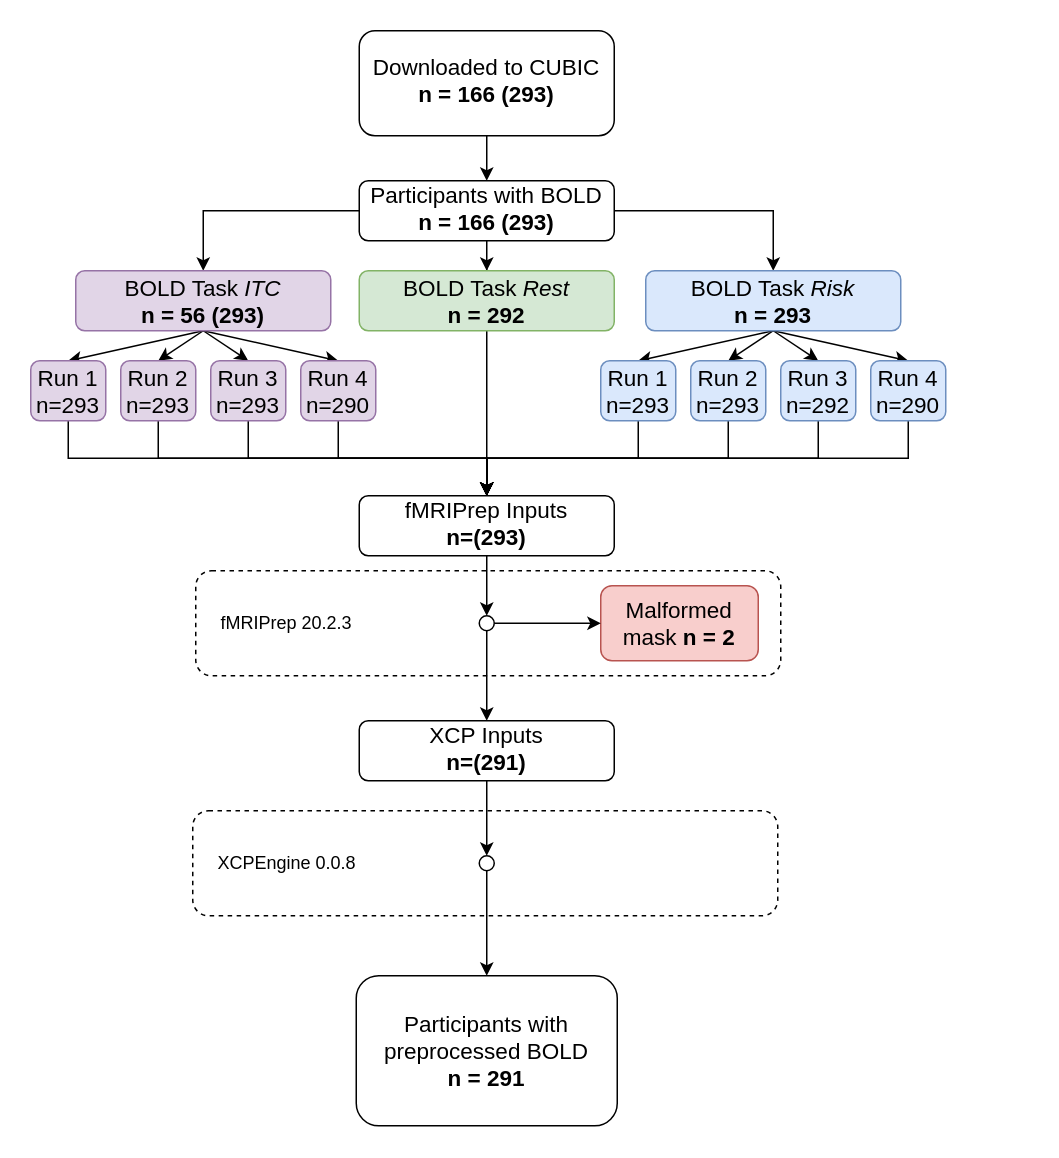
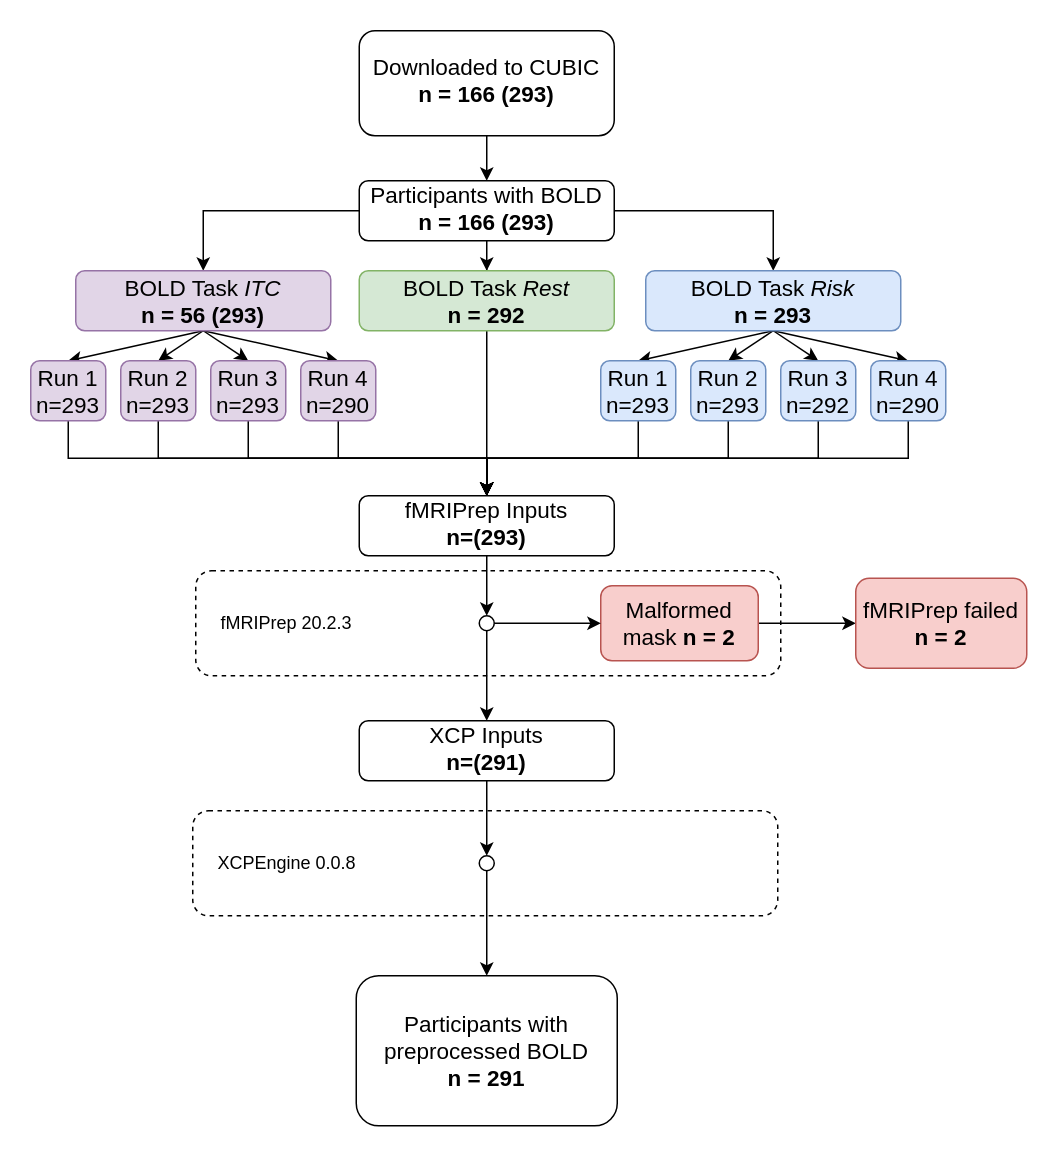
+ <mxCell id="15" style="edgeStyle=orthogonalEdgeStyle;rounded=0;html=1;exitX=1;exitY=0.5;exitDx=0;exitDy=0;entryX=0;entryY=0.5;entryDx=0;entryDy=0;" edge="1" parent="1" source="16" target="27"><mxGeometry relative="1" as="geometry" /></mxCell>
+ <mxCell id="27" value="fMRIPrep failed&lt;br style=&quot;font-size: 15px&quot;&gt;&lt;b style=&quot;font-size: 15px&quot;&gt;n = 2&lt;/b&gt;" style="rounded=1;whiteSpace=wrap;html=1;fontSize=15;fillColor=#f8cecc;strokeColor=#b85450;" parent="1" vertex="1"><mxGeometry x="570" y="385" width="114" height="60" as="geometry" /></mxCell>
